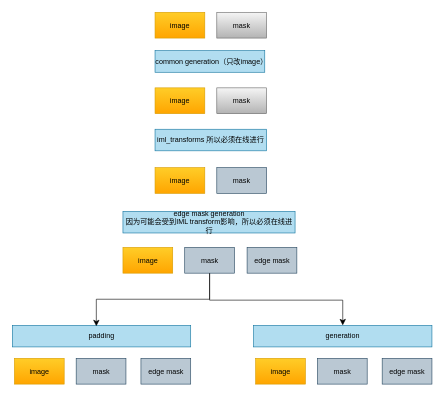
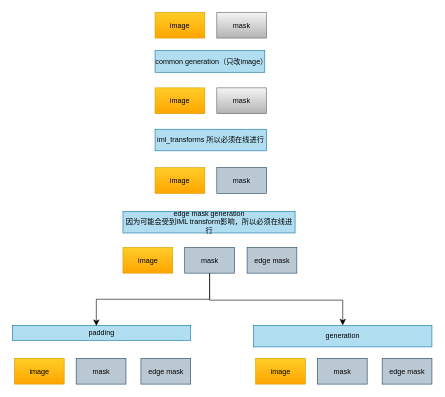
- <mxCell id="4" value="padding" style="rounded=0;whiteSpace=wrap;html=1;fillColor=#b1ddf0;strokeColor=#10739e;" vertex="1" parent="1"><mxGeometry x="20" y="542" width="297.5" height="36" as="geometry" /></mxCell>
+ <mxCell id="4" value="padding" style="rounded=0;whiteSpace=wrap;html=1;fillColor=#b1ddf0;strokeColor=#10739e;" vertex="1" parent="1"><mxGeometry x="20" y="542" width="297.5" height="25" as="geometry" /></mxCell>
